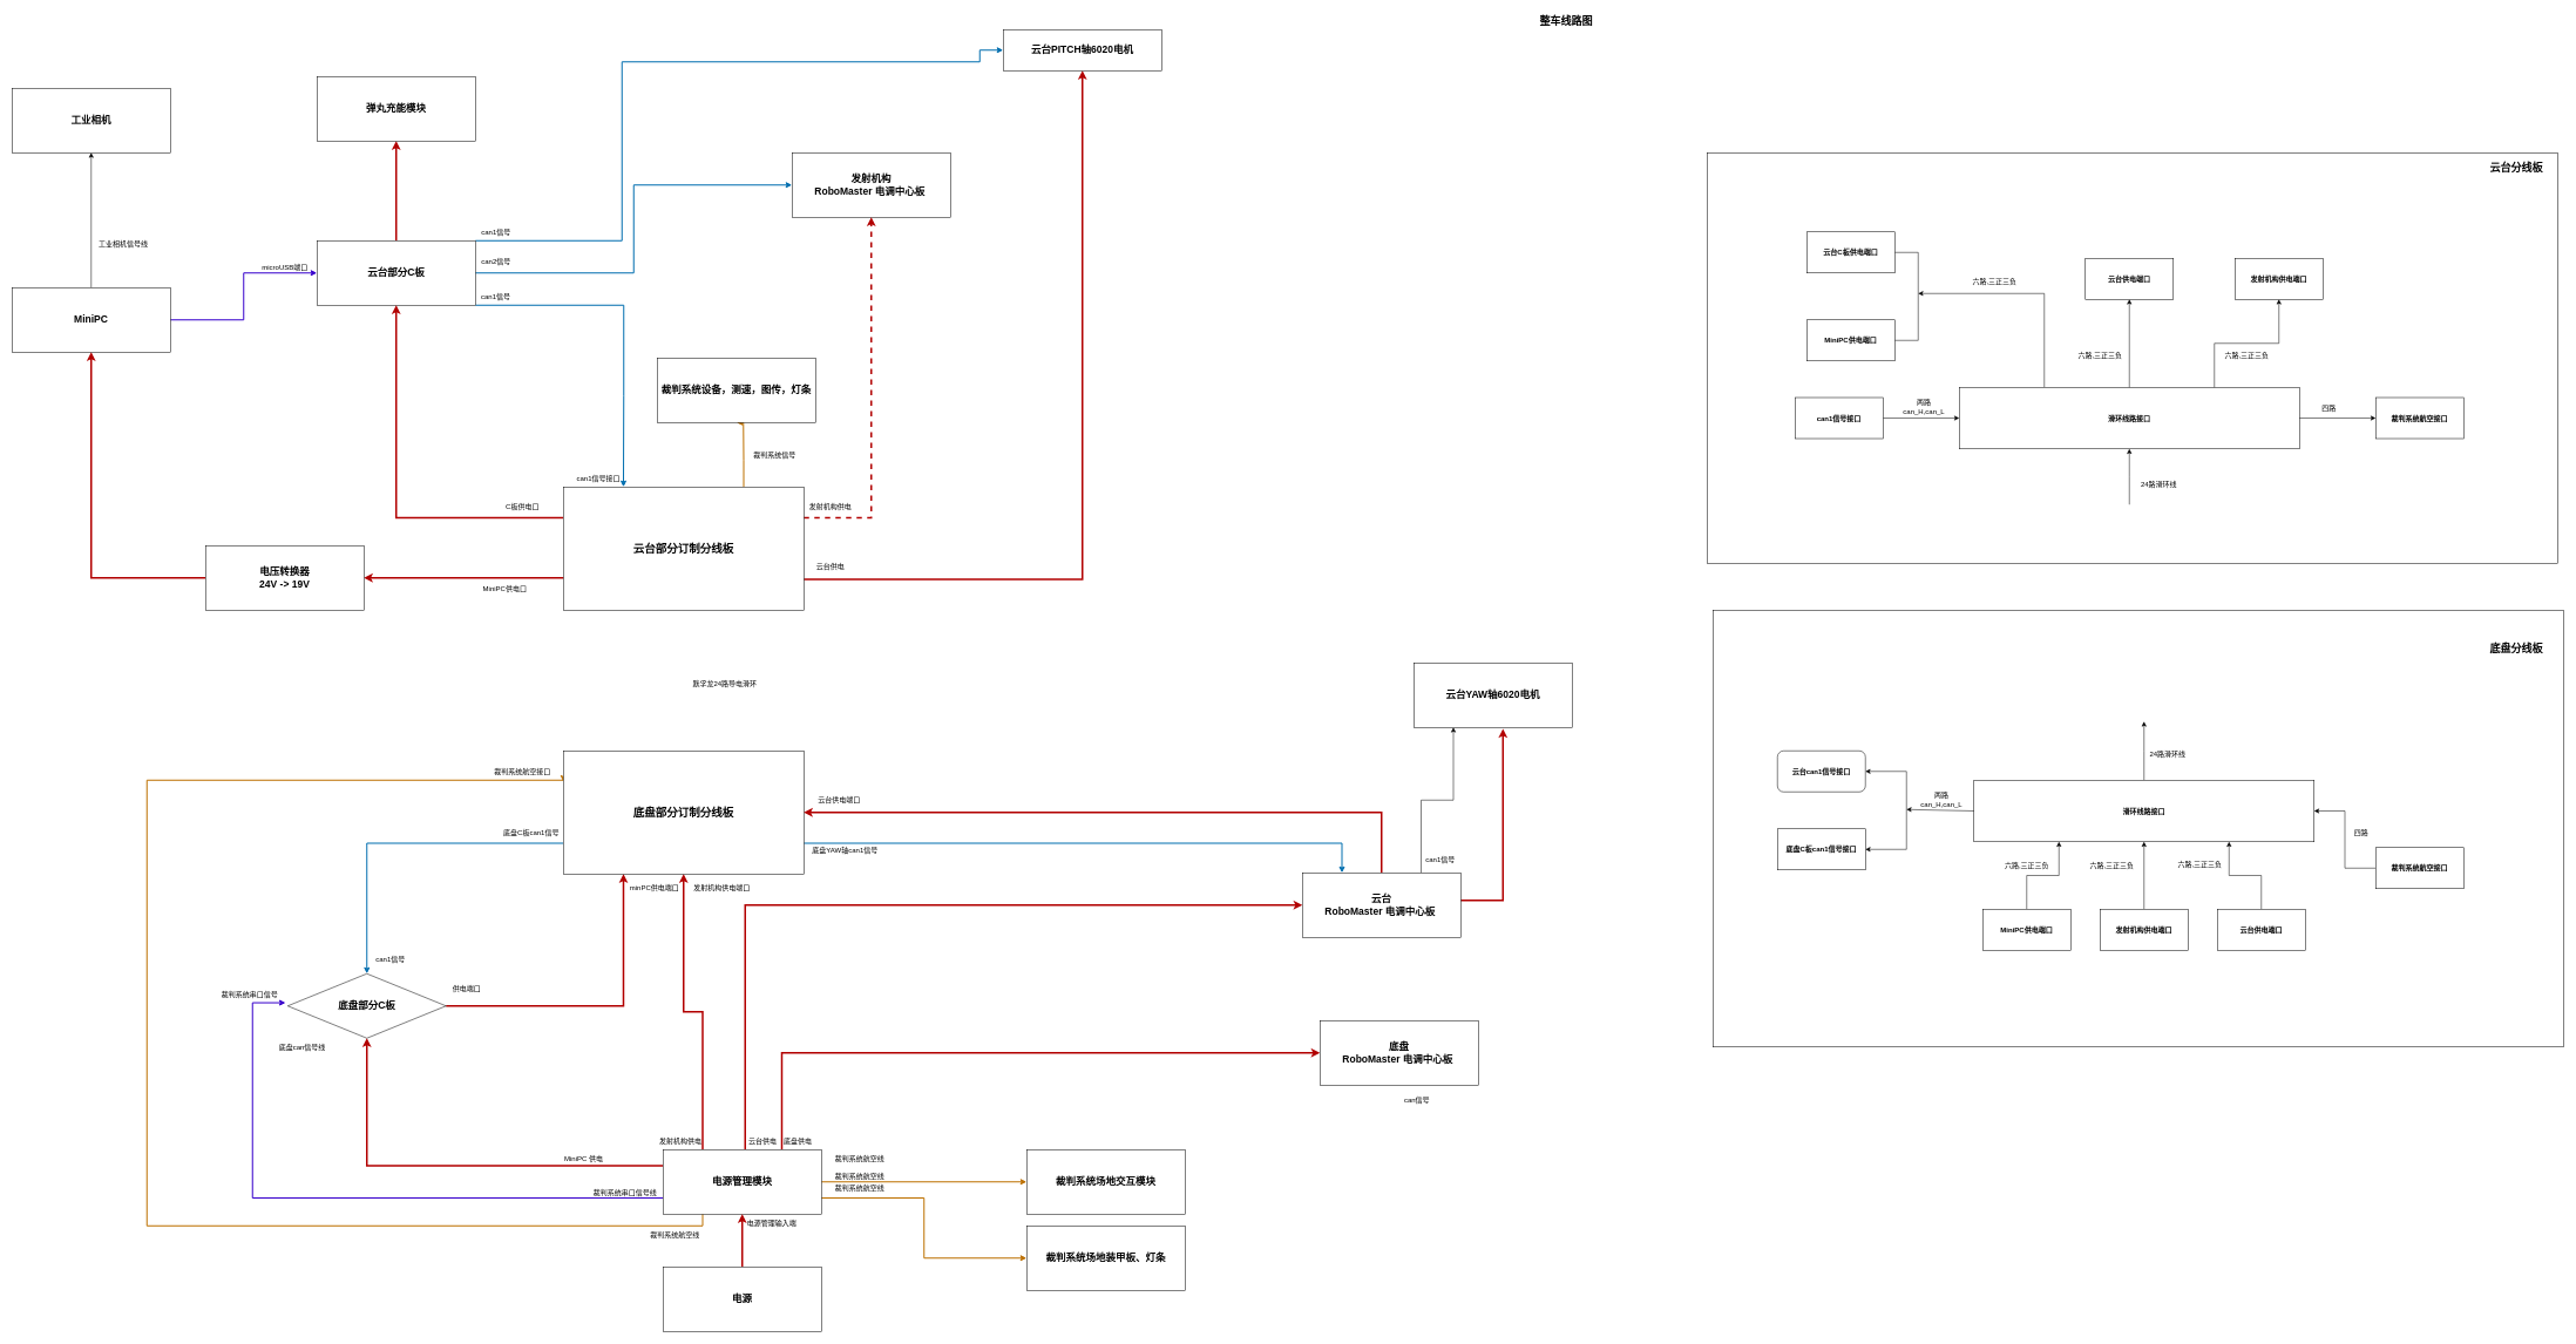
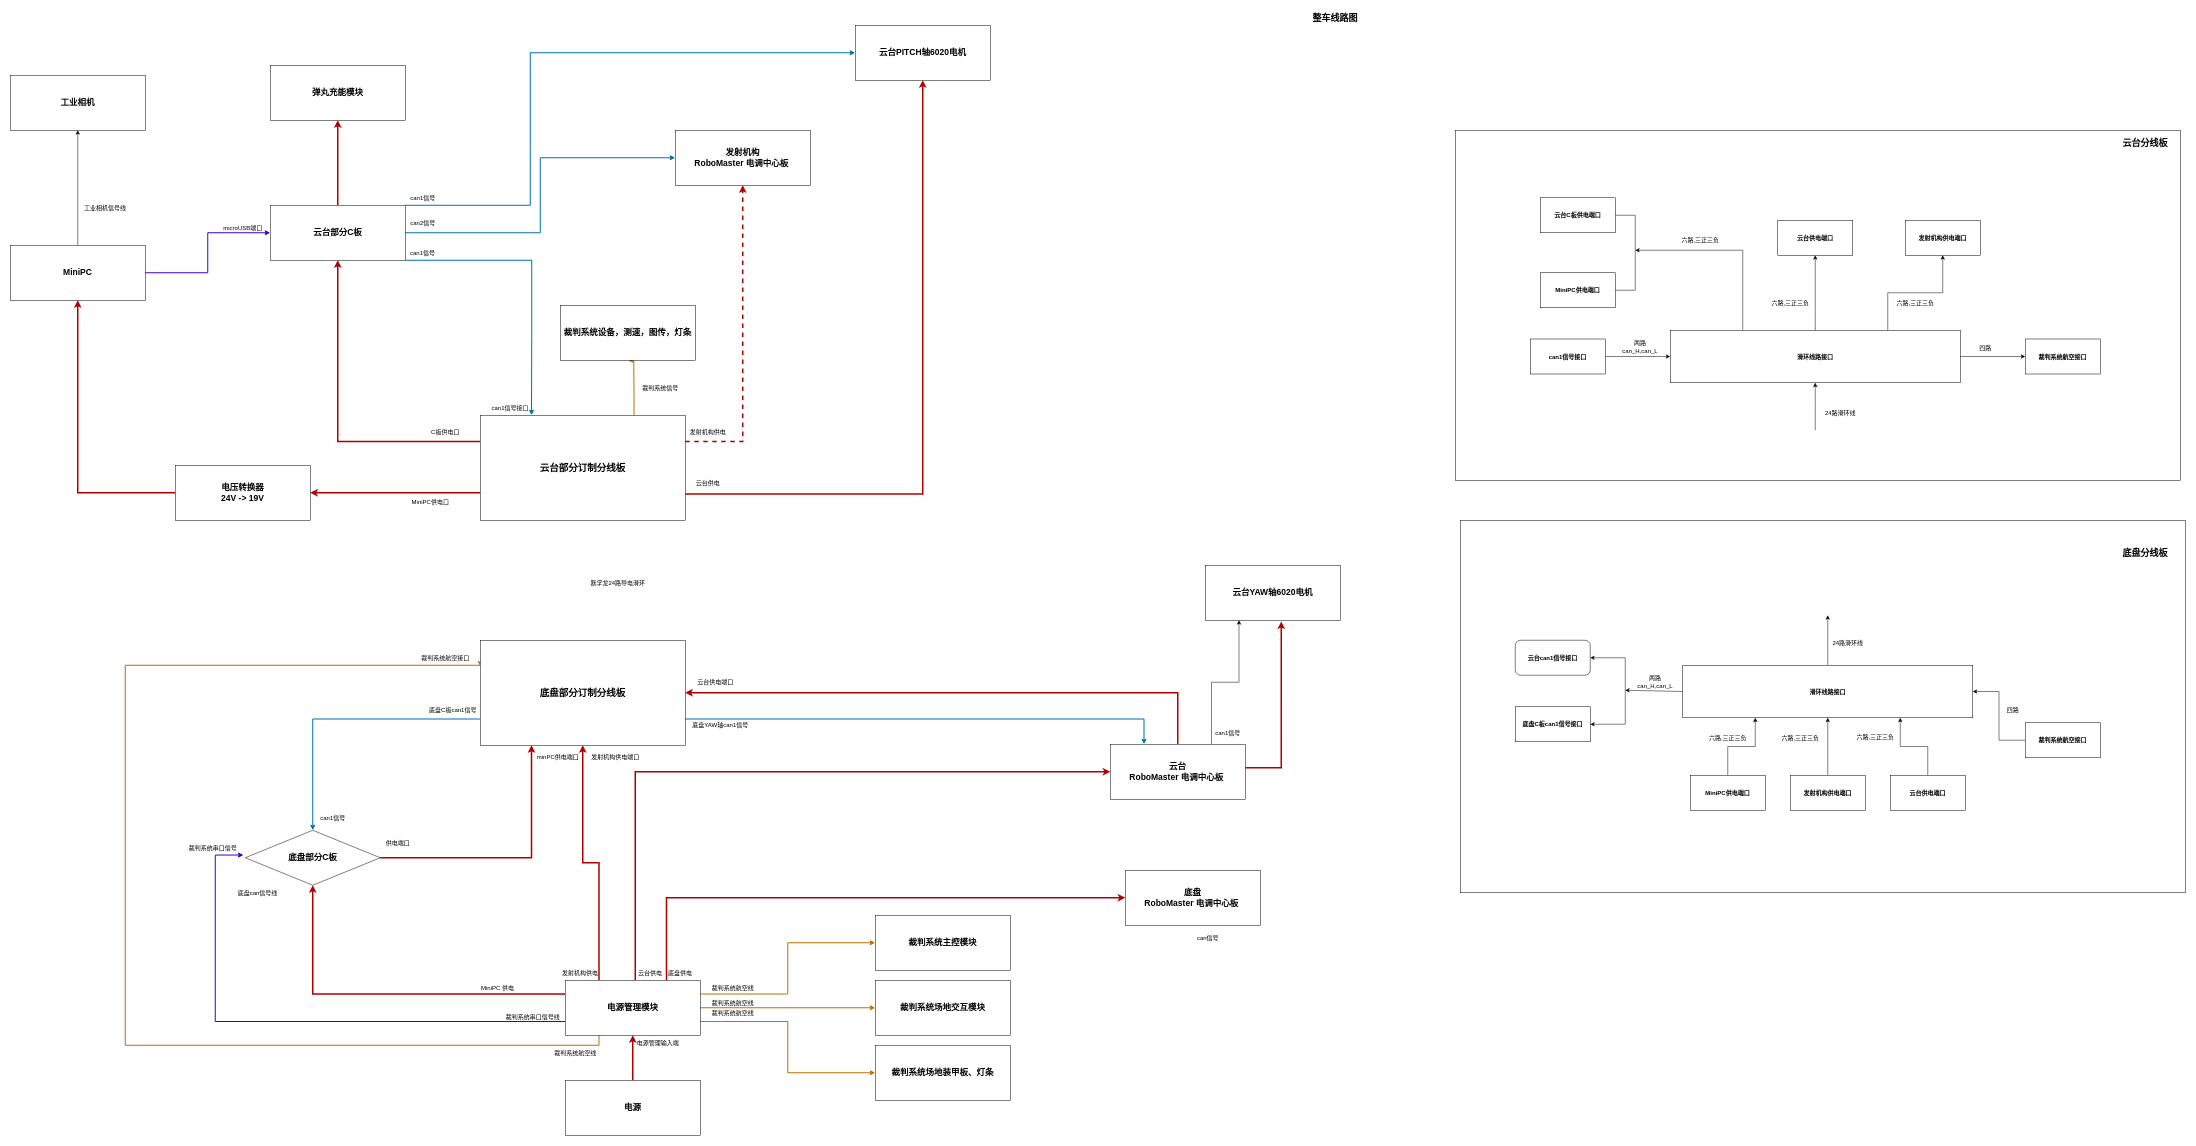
- <mxCell id="73" value="&lt;span style=&quot;font-size: 17px;&quot;&gt;&lt;b&gt;云台PITCH轴6020电机&lt;/b&gt;&lt;/span&gt;" style="rounded=0;whiteSpace=wrap;html=1;" parent="1" vertex="1"><mxGeometry x="1710" y="50" width="270" height="70" as="geometry" /></mxCell>
+ <mxCell id="73" value="&lt;span style=&quot;font-size: 17px;&quot;&gt;&lt;b&gt;云台PITCH轴6020电机&lt;/b&gt;&lt;/span&gt;" style="rounded=0;whiteSpace=wrap;html=1;" parent="1" vertex="1"><mxGeometry x="1710" y="50" width="270" height="110" as="geometry" /></mxCell>
+ <mxCell id="15" value="&lt;span style=&quot;font-size: 17px;&quot;&gt;&lt;b&gt;裁判系统主控模块&lt;/b&gt;&lt;/span&gt;" style="rounded=0;whiteSpace=wrap;html=1;" parent="1" vertex="1"><mxGeometry x="1750" y="1830" width="270" height="110" as="geometry" /></mxCell>
+ <mxCell id="14" style="edgeStyle=orthogonalEdgeStyle;rounded=0;orthogonalLoop=1;jettySize=auto;html=1;entryX=1;entryY=0.25;entryDx=0;entryDy=0;endArrow=none;endFill=0;startArrow=classic;startFill=1;fillColor=#f0a30a;strokeColor=#BD7000;strokeWidth=2;" parent="1" source="15" target="23" edge="1"><mxGeometry relative="1" as="geometry" /></mxCell>
